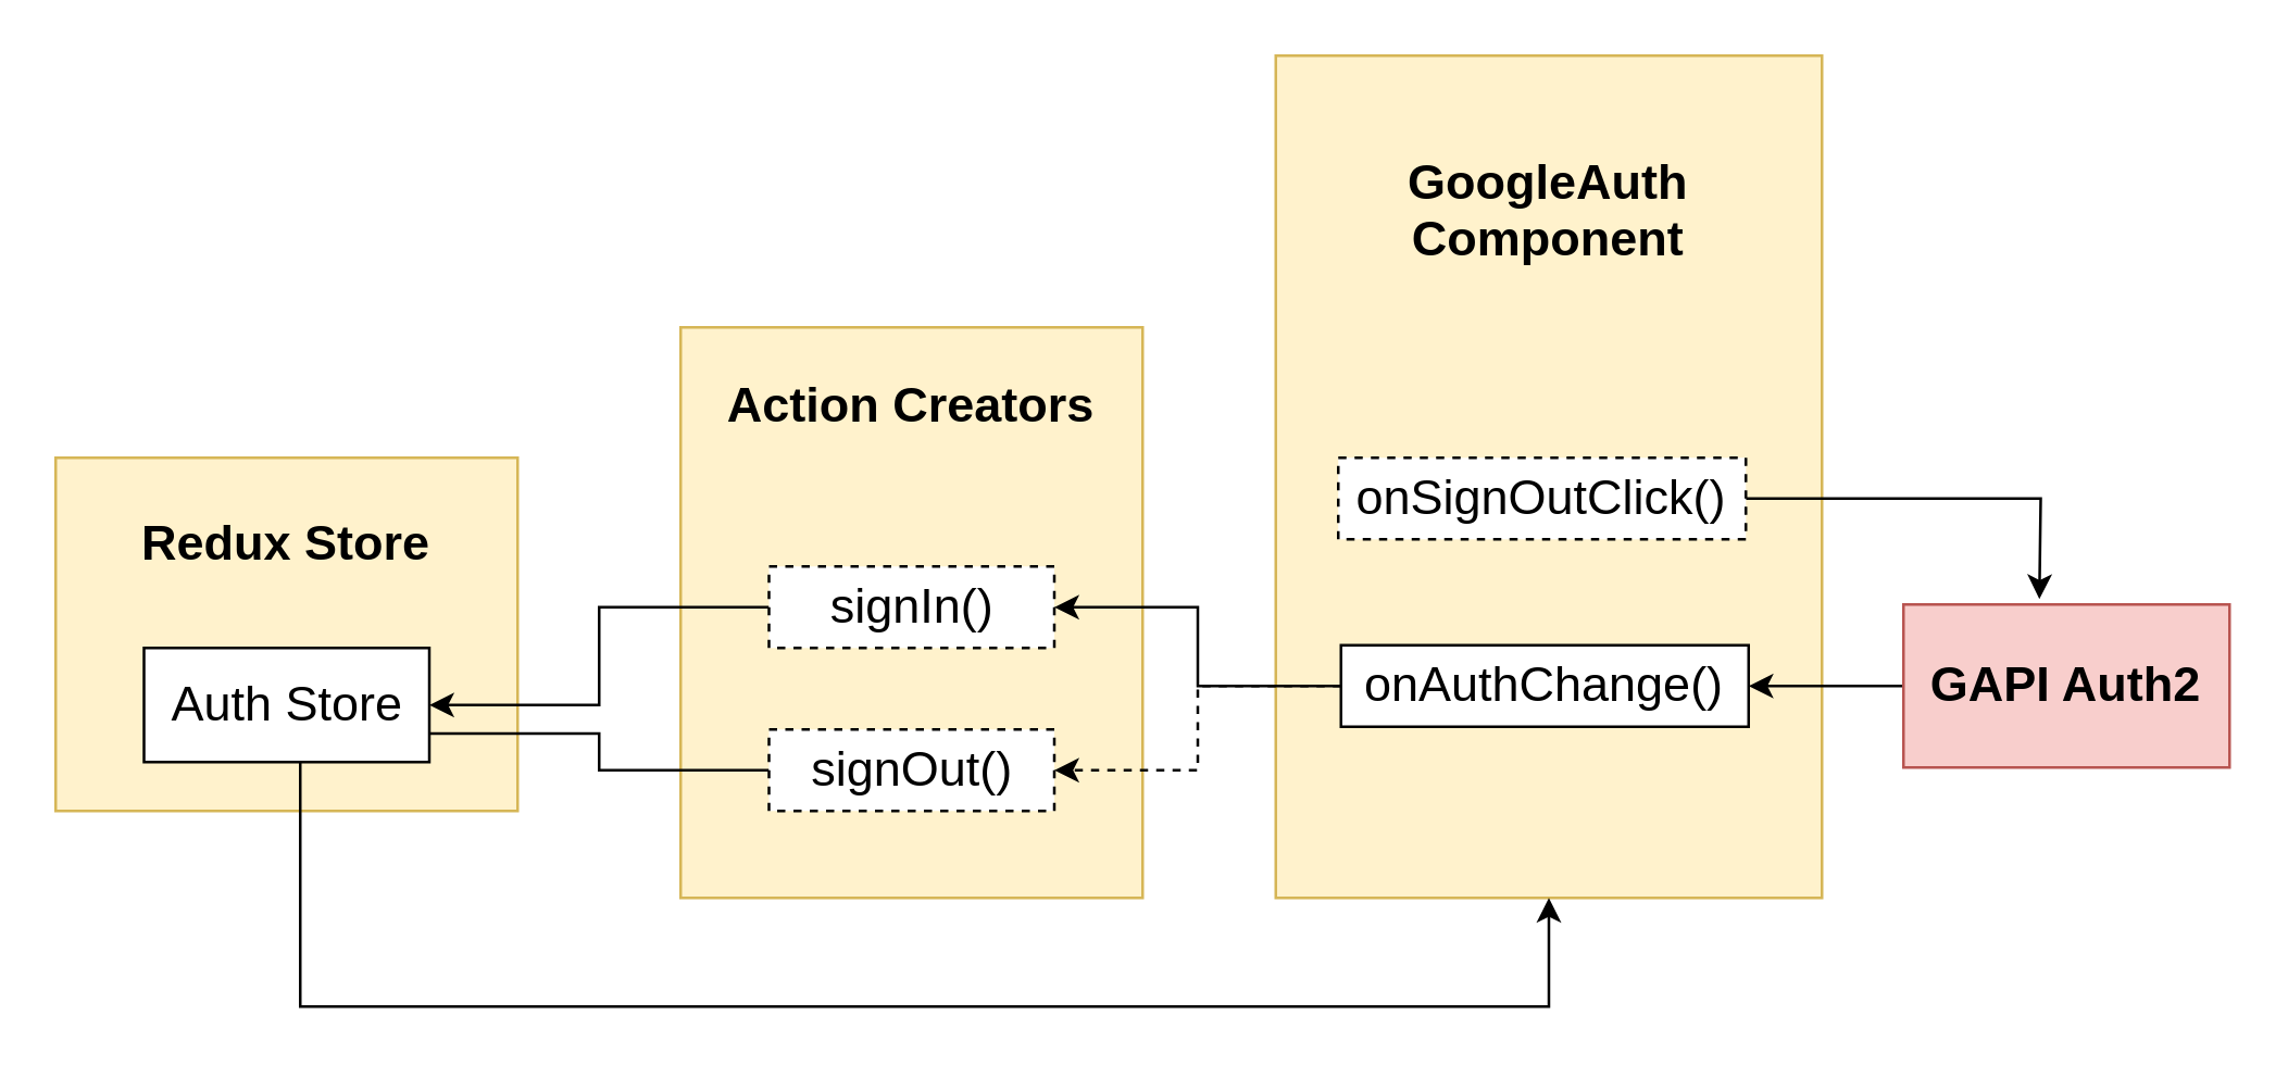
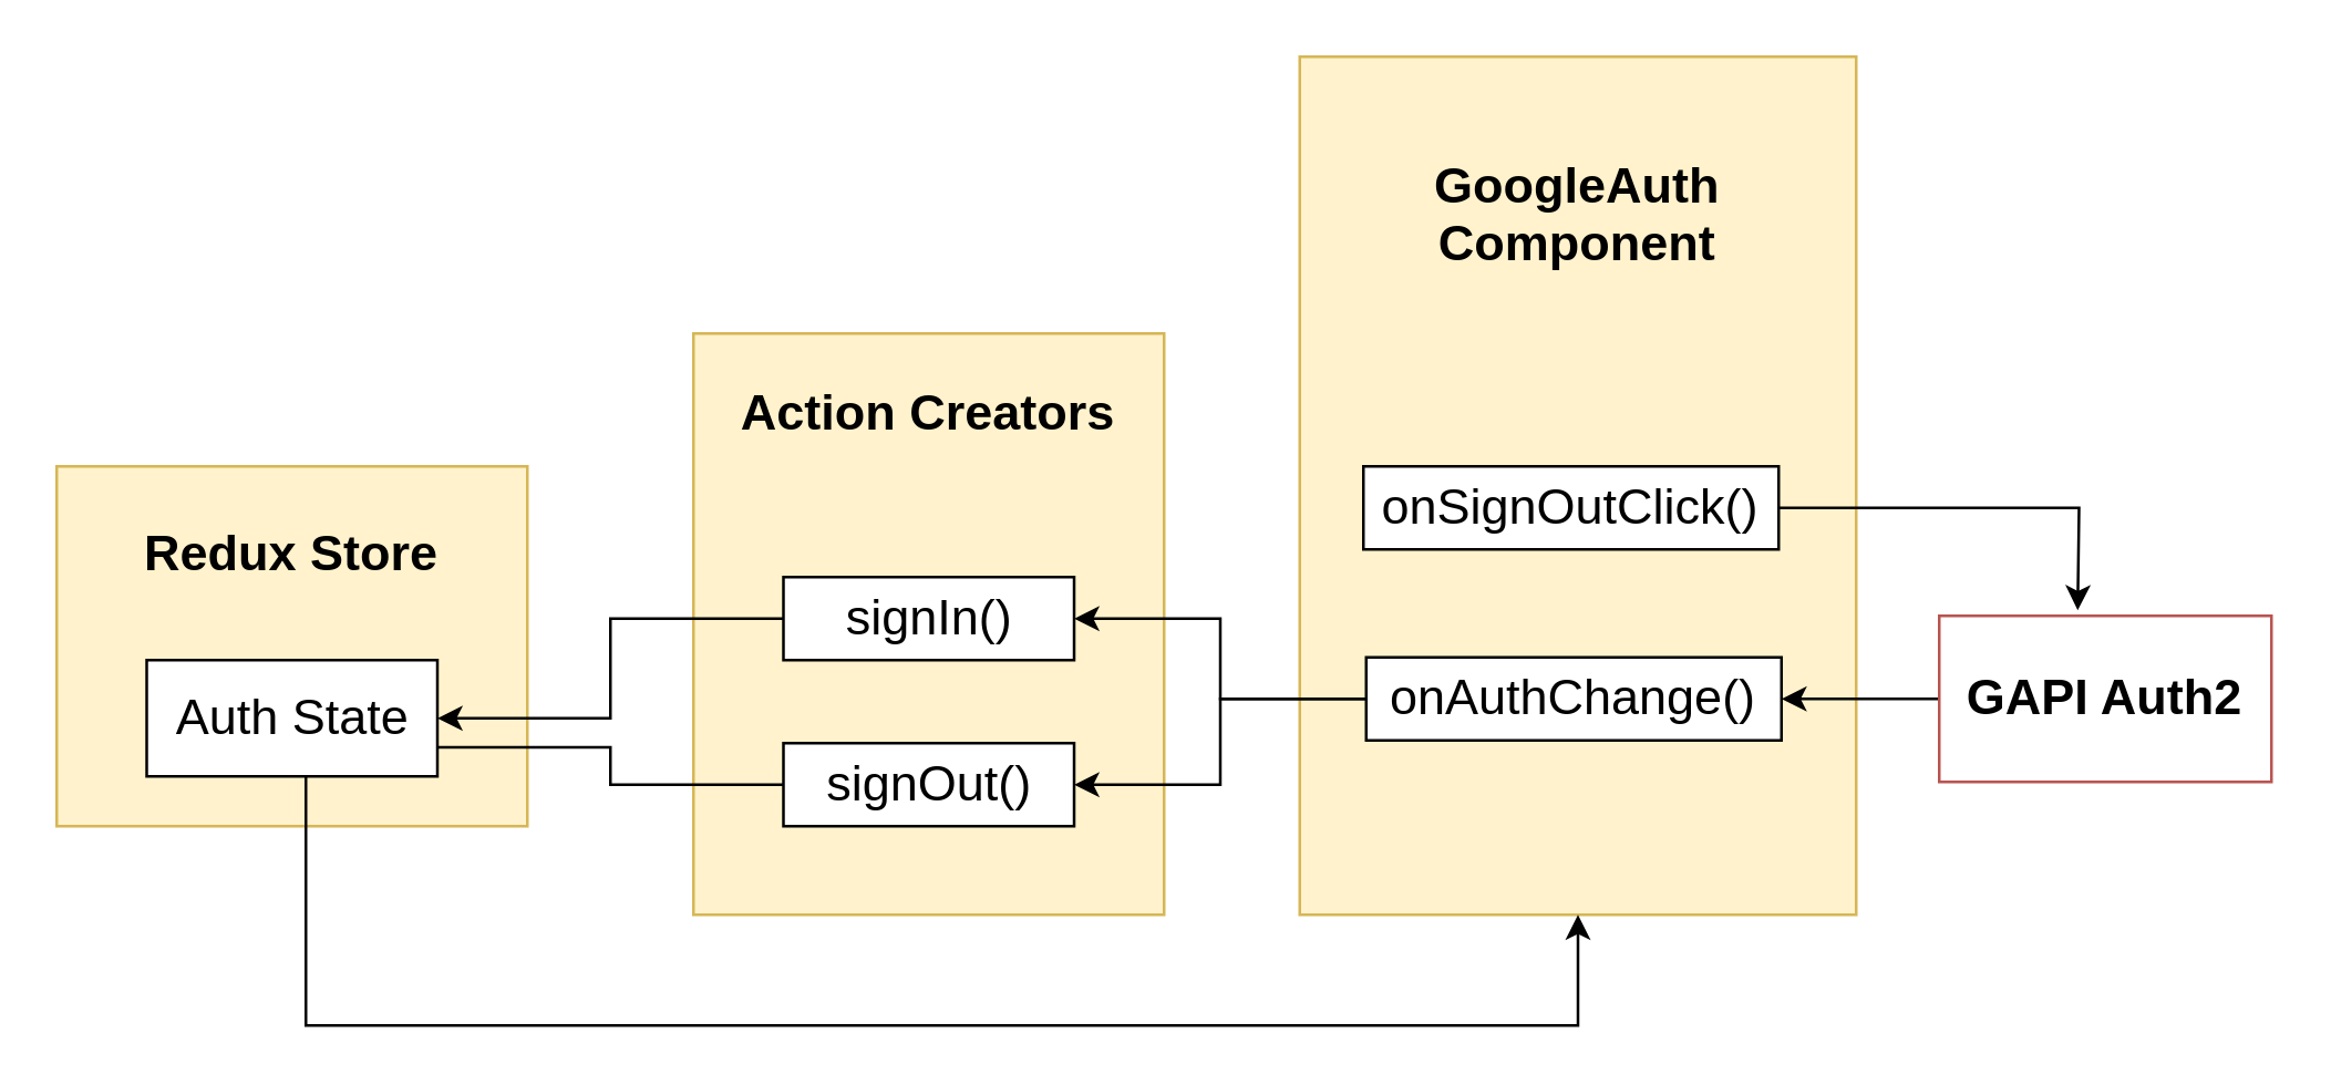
- <mxCell id="11" value="onSignOutClick()" style="rounded=0;whiteSpace=wrap;html=1;fontSize=18;dashed=1;" vertex="1" parent="1"><mxGeometry x="492" y="168" width="150" height="30" as="geometry" /></mxCell>
+ <mxCell id="11" value="onSignOutClick()" style="rounded=0;whiteSpace=wrap;html=1;fontSize=18;" vertex="1" parent="1"><mxGeometry x="492" y="168" width="150" height="30" as="geometry" /></mxCell>
- <mxCell id="15" value="signIn()" style="rounded=0;whiteSpace=wrap;html=1;fontSize=18;dashed=1;" vertex="1" parent="1"><mxGeometry x="282.5" y="208" width="105" height="30" as="geometry" /></mxCell>
+ <mxCell id="15" value="signIn()" style="rounded=0;whiteSpace=wrap;html=1;fontSize=18;" vertex="1" parent="1"><mxGeometry x="282.5" y="208" width="105" height="30" as="geometry" /></mxCell>
- <mxCell id="6" value="&lt;b&gt;GAPI Auth2&lt;/b&gt;" style="rounded=0;whiteSpace=wrap;html=1;fontSize=18;fillColor=#f8cecc;strokeColor=#b85450;" vertex="1" parent="1"><mxGeometry x="700" y="222" width="120" height="60" as="geometry" /></mxCell>
+ <mxCell id="6" value="&lt;b&gt;GAPI Auth2&lt;/b&gt;" style="rounded=0;whiteSpace=wrap;html=1;fontSize=18;fillColor=#ffffff;strokeColor=#b85450;" vertex="1" parent="1"><mxGeometry x="700" y="222" width="120" height="60" as="geometry" /></mxCell>
- <mxCell id="13" value="Auth Store" style="rounded=0;whiteSpace=wrap;html=1;fontSize=18;" vertex="1" parent="1"><mxGeometry x="52.5" y="238" width="105" height="42" as="geometry" /></mxCell>
+ <mxCell id="13" value="Auth State" style="rounded=0;whiteSpace=wrap;html=1;fontSize=18;" vertex="1" parent="1"><mxGeometry x="52.5" y="238" width="105" height="42" as="geometry" /></mxCell>
- <mxCell id="17" value="signOut()" style="rounded=0;whiteSpace=wrap;html=1;fontSize=18;dashed=1;" vertex="1" parent="1"><mxGeometry x="282.5" y="268" width="105" height="30" as="geometry" /></mxCell>
+ <mxCell id="17" value="signOut()" style="rounded=0;whiteSpace=wrap;html=1;fontSize=18;" vertex="1" parent="1"><mxGeometry x="282.5" y="268" width="105" height="30" as="geometry" /></mxCell>
- <mxCell id="8" style="edgeStyle=orthogonalEdgeStyle;rounded=0;orthogonalLoop=1;jettySize=auto;html=1;entryX=1;entryY=0.5;entryDx=0;entryDy=0;fontSize=18;dashed=1;" edge="1" parent="1" source="9" target="17"><mxGeometry relative="1" as="geometry" /></mxCell>
+ <mxCell id="8" style="edgeStyle=orthogonalEdgeStyle;rounded=0;orthogonalLoop=1;jettySize=auto;html=1;entryX=1;entryY=0.5;entryDx=0;entryDy=0;fontSize=18;" edge="1" parent="1" source="9" target="17"><mxGeometry relative="1" as="geometry" /></mxCell>
